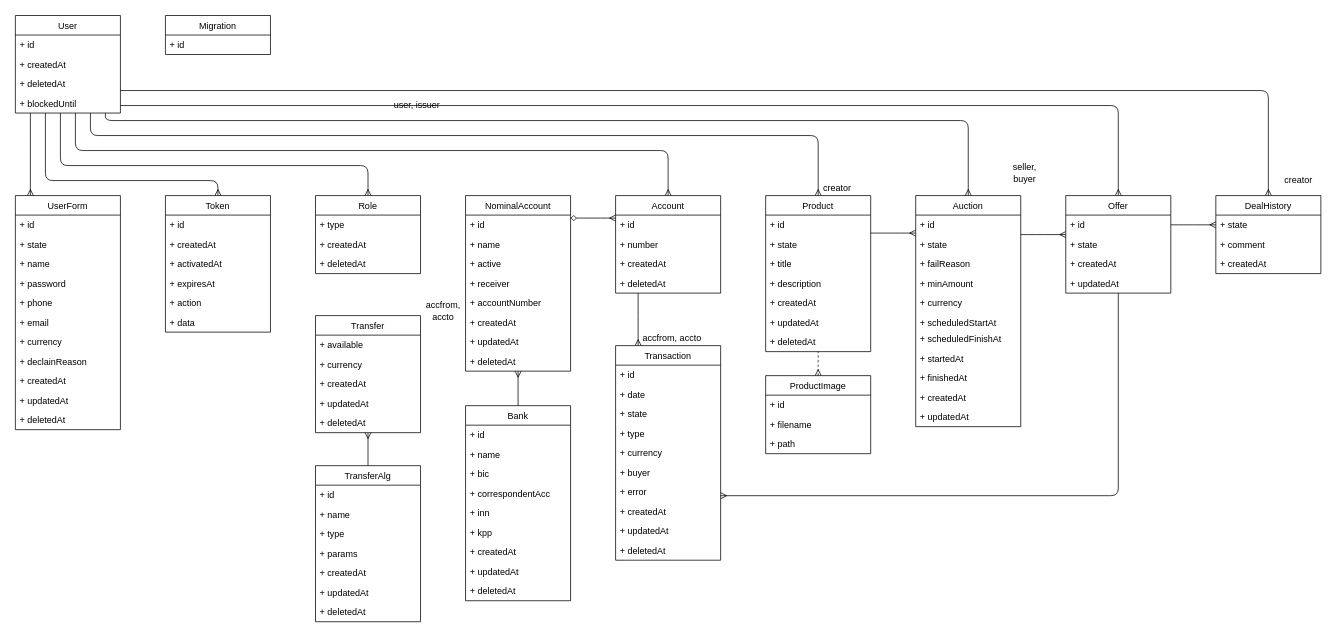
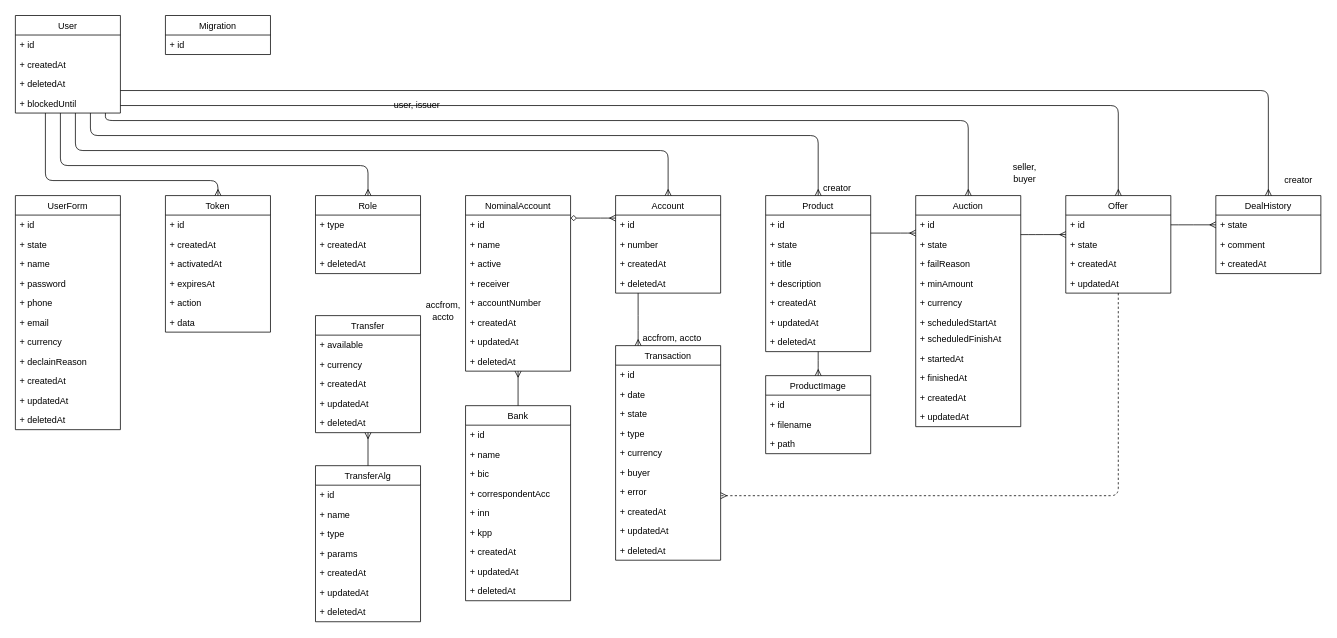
- <mxCell id="17" style="edgeStyle=orthogonalEdgeStyle;rounded=1;orthogonalLoop=1;jettySize=auto;html=1;startArrow=none;startFill=0;endArrow=ERmany;endFill=0;" parent="1" source="20" target="72" edge="1"><mxGeometry relative="1" as="geometry"><Array as="points"><mxPoint x="40" y="200" /><mxPoint x="40" y="200" /></Array></mxGeometry></mxCell>
- <mxCell id="57" style="edgeStyle=orthogonalEdgeStyle;rounded=1;orthogonalLoop=1;jettySize=auto;html=1;startArrow=ERmany;startFill=0;endArrow=none;endFill=0;dashed=1;" parent="1" source="58" target="2" edge="1"><mxGeometry relative="1" as="geometry"><Array as="points"><mxPoint x="1090" y="490" /><mxPoint x="1090" y="490" /></Array></mxGeometry></mxCell>
+ <mxCell id="57" style="edgeStyle=orthogonalEdgeStyle;rounded=1;orthogonalLoop=1;jettySize=auto;html=1;startArrow=ERmany;startFill=0;endArrow=none;endFill=0;" parent="1" source="58" target="2" edge="1"><mxGeometry relative="1" as="geometry"><Array as="points"><mxPoint x="1090" y="490" /><mxPoint x="1090" y="490" /></Array></mxGeometry></mxCell>
- <mxCell id="105" style="edgeStyle=orthogonalEdgeStyle;rounded=1;orthogonalLoop=1;jettySize=auto;html=1;startArrow=none;startFill=0;endArrow=ERmany;endFill=0;" parent="1" source="12" target="26" edge="1"><mxGeometry relative="1" as="geometry"><Array as="points"><mxPoint x="1490" y="660" /></Array></mxGeometry></mxCell>
+ <mxCell id="105" style="edgeStyle=orthogonalEdgeStyle;rounded=1;orthogonalLoop=1;jettySize=auto;html=1;startArrow=none;startFill=0;endArrow=ERmany;endFill=0;dashed=1;" parent="1" source="12" target="26" edge="1"><mxGeometry relative="1" as="geometry"><Array as="points"><mxPoint x="1490" y="660" /></Array></mxGeometry></mxCell>
